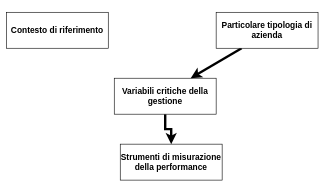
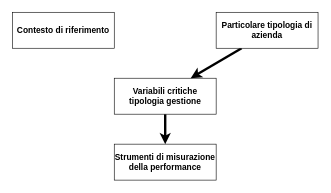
- <mxCell id="2" value="Contesto di riferimento" style="rounded=0;whiteSpace=wrap;html=1;fontSize=14;fontStyle=1" parent="1" vertex="1"><mxGeometry x="10" y="20" width="170" height="60" as="geometry" /></mxCell>
+ <mxCell id="2" value="Contesto di riferimento" style="rounded=0;whiteSpace=wrap;html=1;fontSize=14;fontStyle=1" parent="1" vertex="1"><mxGeometry x="20" y="20" width="170" height="60" as="geometry" /></mxCell>
- <mxCell id="4" value="Variabili critiche della gestione" style="rounded=0;whiteSpace=wrap;html=1;fontSize=14;fontStyle=1" parent="1" vertex="1"><mxGeometry x="190" y="130" width="170" height="60" as="geometry" /></mxCell>
+ <mxCell id="4" value="Variabili critiche tipologia gestione" style="rounded=0;whiteSpace=wrap;html=1;fontSize=14;fontStyle=1" parent="1" vertex="1"><mxGeometry x="190" y="130" width="170" height="60" as="geometry" /></mxCell>
- <mxCell id="5" value="Strumenti di misurazione della performance" style="rounded=0;whiteSpace=wrap;html=1;fontSize=14;fontStyle=1" parent="1" vertex="1"><mxGeometry x="200" y="240" width="170" height="60" as="geometry" /></mxCell>
+ <mxCell id="5" value="Strumenti di misurazione della performance" style="rounded=0;whiteSpace=wrap;html=1;fontSize=14;fontStyle=1" parent="1" vertex="1"><mxGeometry x="190" y="240" width="170" height="60" as="geometry" /></mxCell>
